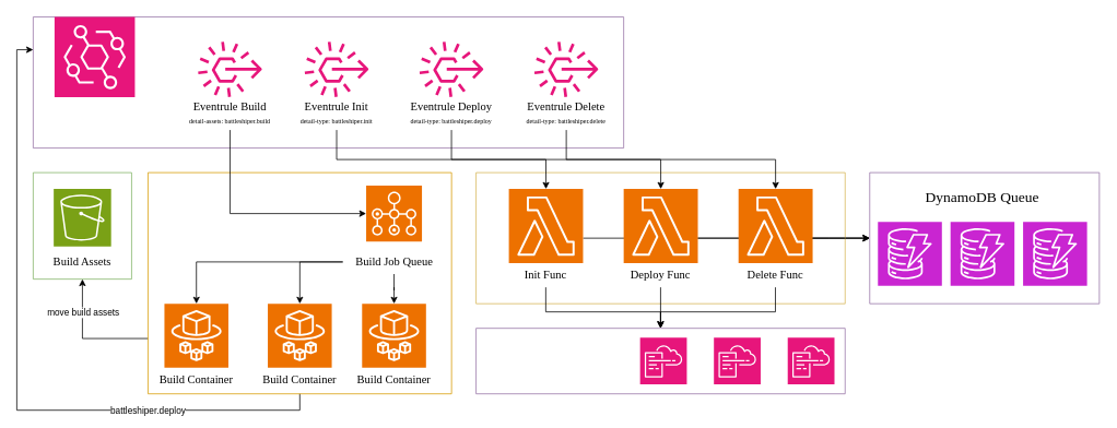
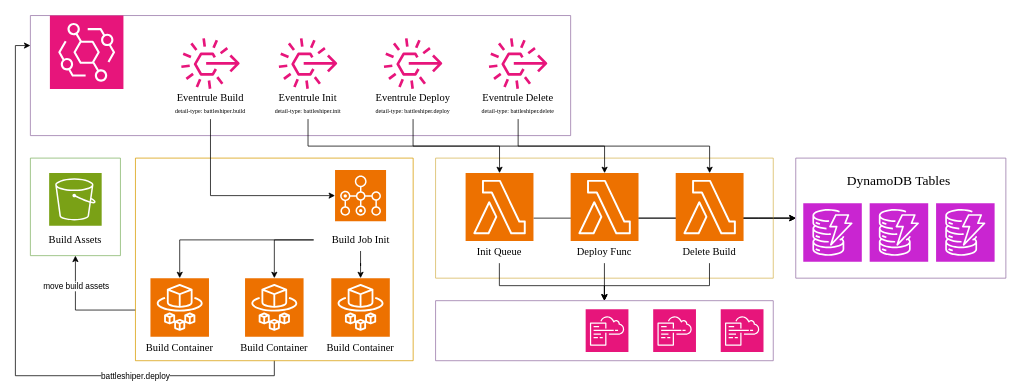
- <mxCell id="9" value="&lt;span style=&quot;font-size: 14px;&quot;&gt;Eventrule Build&lt;/span&gt;&lt;div&gt;&lt;font style=&quot;font-size: 8px;&quot;&gt;detail-assets: battleshiper.build&lt;/font&gt;&lt;/div&gt;" style="text;html=1;align=center;verticalAlign=middle;whiteSpace=wrap;rounded=0;fontFamily=Ubuntu;fontSource=https%3A%2F%2Ffonts.googleapis.com%2Fcss%3Ffamily%3DUbuntu;" vertex="1" parent="7"><mxGeometry y="68" width="120" height="40" as="geometry" /></mxCell>
+ <mxCell id="9" value="&lt;span style=&quot;font-size: 14px;&quot;&gt;Eventrule Build&lt;/span&gt;&lt;div&gt;&lt;font style=&quot;font-size: 8px;&quot;&gt;detail-type: battleshiper.build&lt;/font&gt;&lt;/div&gt;" style="text;html=1;align=center;verticalAlign=middle;whiteSpace=wrap;rounded=0;fontFamily=Ubuntu;fontSource=https%3A%2F%2Ffonts.googleapis.com%2Fcss%3Ffamily%3DUbuntu;" vertex="1" parent="7"><mxGeometry y="68" width="120" height="40" as="geometry" /></mxCell>
- <mxCell id="56" value="DynamoDB Queue" style="text;html=1;align=center;verticalAlign=middle;whiteSpace=wrap;rounded=0;fontFamily=Ubuntu;fontSource=https%3A%2F%2Ffonts.googleapis.com%2Fcss%3Ffamily%3DUbuntu;fontSize=18;" vertex="1" parent="55"><mxGeometry x="10" y="10" width="255" height="40" as="geometry" /></mxCell>
+ <mxCell id="56" value="DynamoDB Tables" style="text;html=1;align=center;verticalAlign=middle;whiteSpace=wrap;rounded=0;fontFamily=Ubuntu;fontSource=https%3A%2F%2Ffonts.googleapis.com%2Fcss%3Ffamily%3DUbuntu;fontSize=18;" vertex="1" parent="55"><mxGeometry x="10" y="10" width="255" height="40" as="geometry" /></mxCell>
- <mxCell id="41" value="&lt;span style=&quot;font-size: 14px;&quot;&gt;Build Job Queue&lt;/span&gt;" style="text;html=1;align=center;verticalAlign=middle;whiteSpace=wrap;rounded=0;fontFamily=Ubuntu;fontSource=https%3A%2F%2Ffonts.googleapis.com%2Fcss%3Ffamily%3DUbuntu;" vertex="1" parent="40"><mxGeometry x="-12.5" y="84.22" width="125" height="29.56" as="geometry" /></mxCell>
+ <mxCell id="41" value="&lt;span style=&quot;font-size: 14px;&quot;&gt;Build Job Init&lt;/span&gt;" style="text;html=1;align=center;verticalAlign=middle;whiteSpace=wrap;rounded=0;fontFamily=Ubuntu;fontSource=https%3A%2F%2Ffonts.googleapis.com%2Fcss%3Ffamily%3DUbuntu;" vertex="1" parent="40"><mxGeometry x="-12.5" y="84.22" width="125" height="29.56" as="geometry" /></mxCell>
- <mxCell id="29" value="&lt;span style=&quot;font-size: 14px;&quot;&gt;Init Func&lt;/span&gt;" style="text;html=1;align=center;verticalAlign=middle;whiteSpace=wrap;rounded=0;fontFamily=Ubuntu;fontSource=https%3A%2F%2Ffonts.googleapis.com%2Fcss%3Ffamily%3DUbuntu;" vertex="1" parent="25"><mxGeometry y="90.44" width="110" height="29.56" as="geometry" /></mxCell>
+ <mxCell id="29" value="&lt;span style=&quot;font-size: 14px;&quot;&gt;Init Queue&lt;/span&gt;" style="text;html=1;align=center;verticalAlign=middle;whiteSpace=wrap;rounded=0;fontFamily=Ubuntu;fontSource=https%3A%2F%2Ffonts.googleapis.com%2Fcss%3Ffamily%3DUbuntu;" vertex="1" parent="25"><mxGeometry y="90.44" width="110" height="29.56" as="geometry" /></mxCell>
- <mxCell id="24" value="&lt;span style=&quot;font-size: 14px;&quot;&gt;Delete Func&lt;/span&gt;" style="text;html=1;align=center;verticalAlign=middle;whiteSpace=wrap;rounded=0;fontFamily=Ubuntu;fontSource=https%3A%2F%2Ffonts.googleapis.com%2Fcss%3Ffamily%3DUbuntu;" vertex="1" parent="20"><mxGeometry y="90.44" width="110" height="29.56" as="geometry" /></mxCell>
+ <mxCell id="24" value="&lt;span style=&quot;font-size: 14px;&quot;&gt;Delete Build&lt;/span&gt;" style="text;html=1;align=center;verticalAlign=middle;whiteSpace=wrap;rounded=0;fontFamily=Ubuntu;fontSource=https%3A%2F%2Ffonts.googleapis.com%2Fcss%3Ffamily%3DUbuntu;" vertex="1" parent="20"><mxGeometry y="90.44" width="110" height="29.56" as="geometry" /></mxCell>
